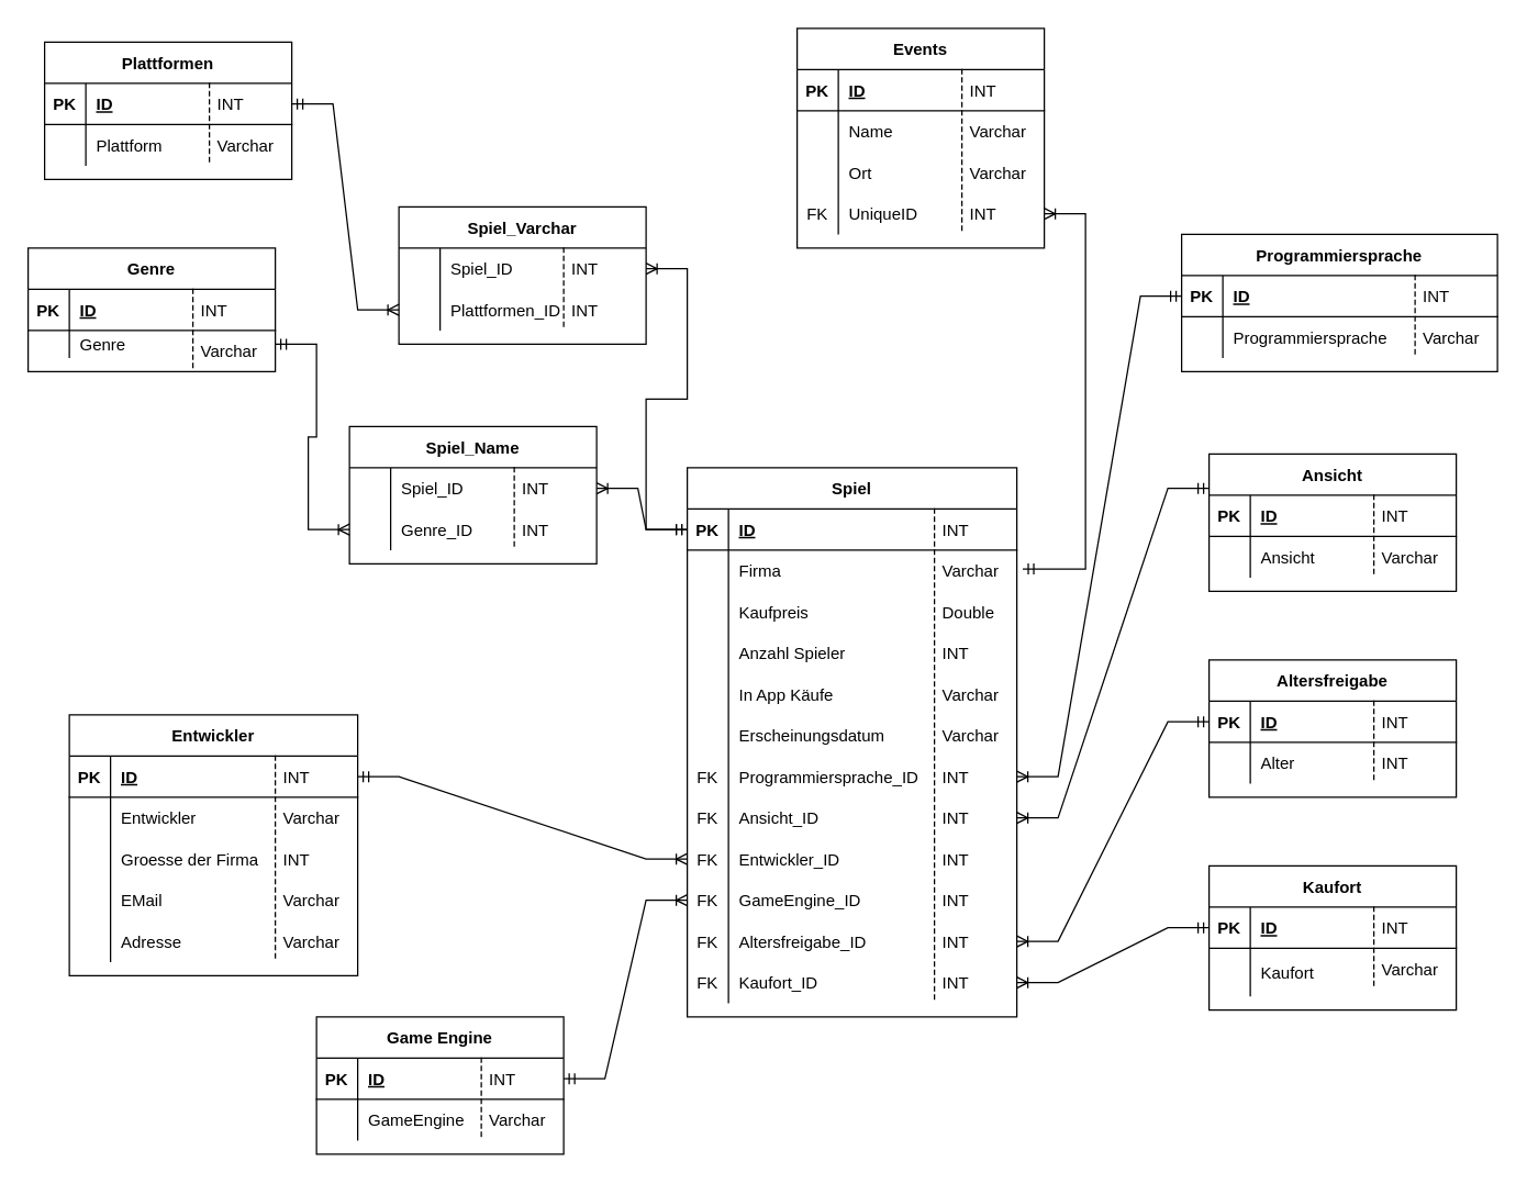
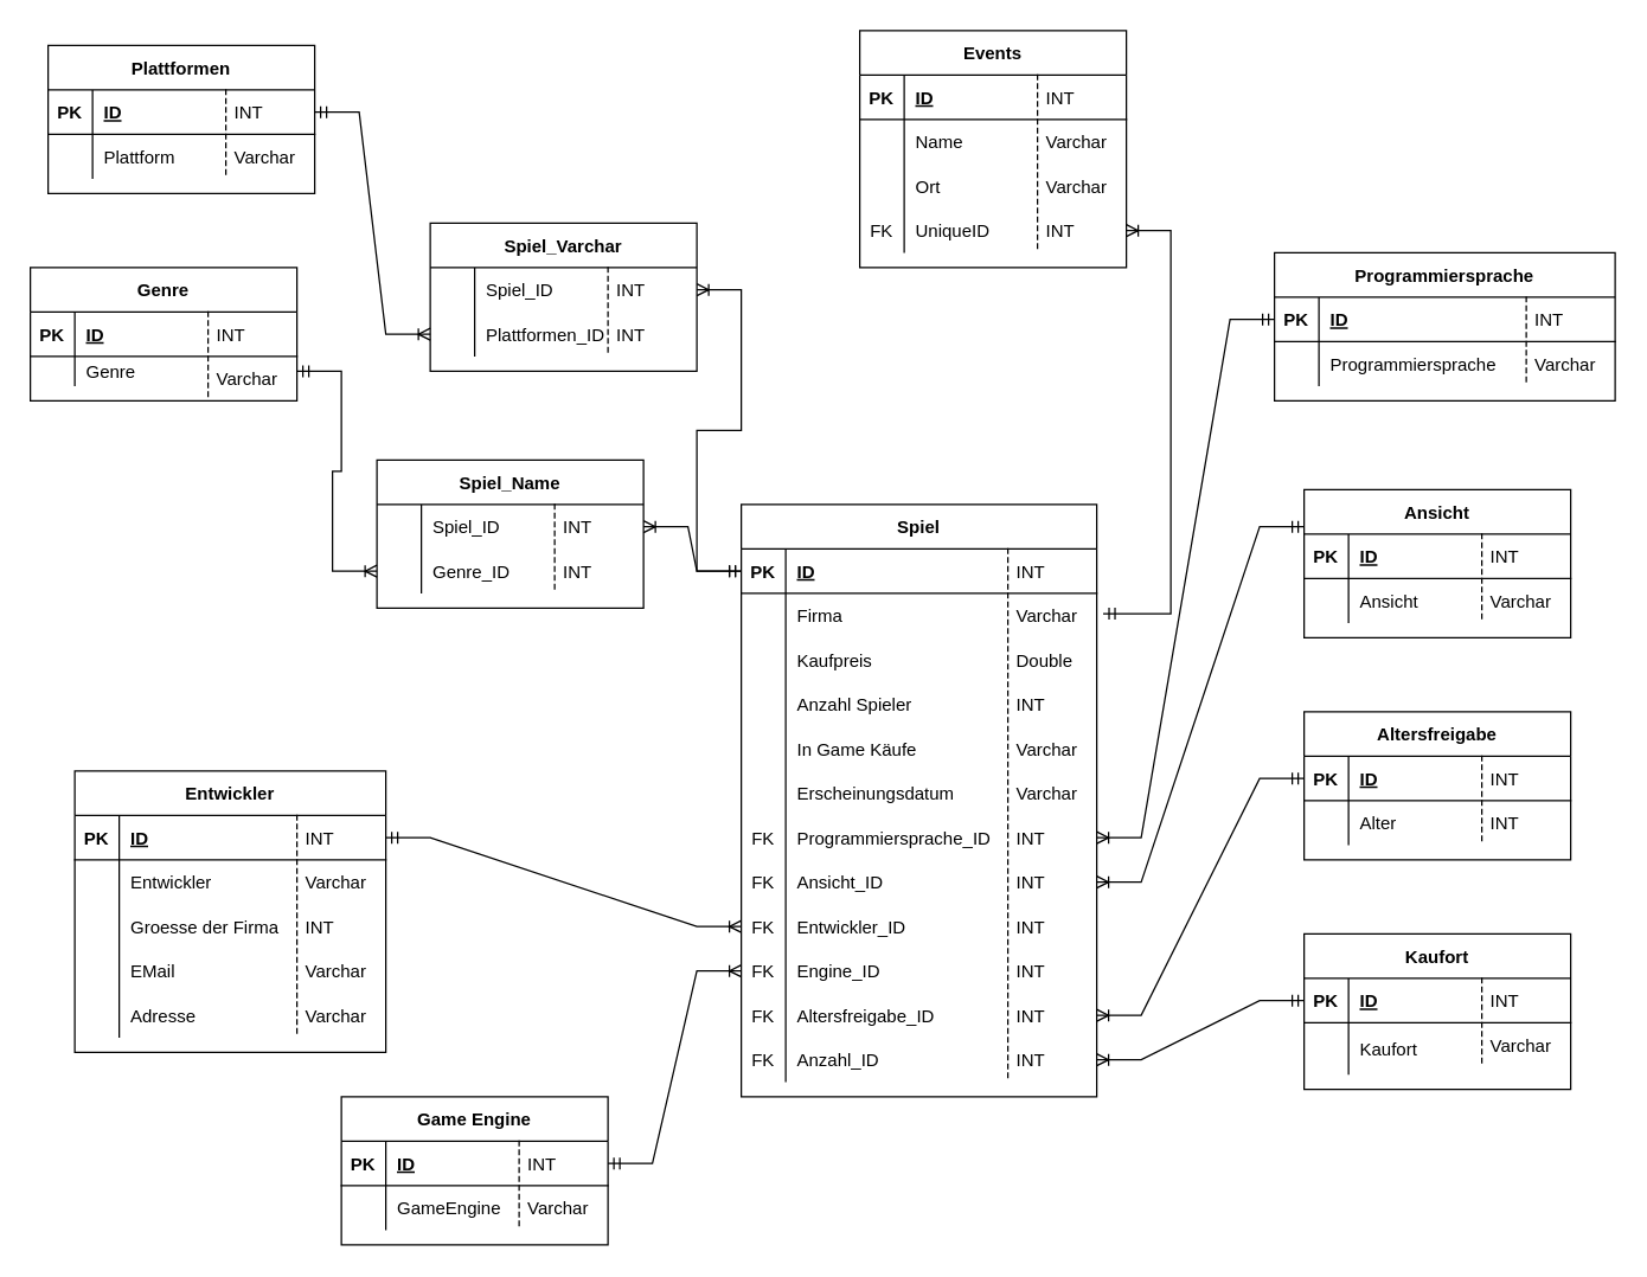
- <mxCell id="109" value="In App Käufe" style="shape=partialRectangle;connectable=0;fillColor=none;top=0;left=0;bottom=0;right=0;align=left;spacingLeft=6;overflow=hidden;" parent="107" vertex="1"><mxGeometry x="30" width="210" height="30" as="geometry"><mxRectangle width="210" height="30" as="alternateBounds" /></mxGeometry></mxCell>
+ <mxCell id="109" value="In Game Käufe" style="shape=partialRectangle;connectable=0;fillColor=none;top=0;left=0;bottom=0;right=0;align=left;spacingLeft=6;overflow=hidden;" parent="107" vertex="1"><mxGeometry x="30" width="210" height="30" as="geometry"><mxRectangle width="210" height="30" as="alternateBounds" /></mxGeometry></mxCell>
- <mxCell id="124" value="GameEngine_ID" style="shape=partialRectangle;connectable=0;fillColor=none;top=0;left=0;bottom=0;right=0;align=left;spacingLeft=6;fontStyle=0;overflow=hidden;" parent="122" vertex="1"><mxGeometry x="30" width="210" height="30" as="geometry"><mxRectangle width="210" height="30" as="alternateBounds" /></mxGeometry></mxCell>
+ <mxCell id="124" value="Engine_ID" style="shape=partialRectangle;connectable=0;fillColor=none;top=0;left=0;bottom=0;right=0;align=left;spacingLeft=6;fontStyle=0;overflow=hidden;" parent="122" vertex="1"><mxGeometry x="30" width="210" height="30" as="geometry"><mxRectangle width="210" height="30" as="alternateBounds" /></mxGeometry></mxCell>
- <mxCell id="130" value="Kaufort_ID" style="shape=partialRectangle;connectable=0;fillColor=none;top=0;left=0;bottom=0;right=0;align=left;spacingLeft=6;fontStyle=0;overflow=hidden;" parent="128" vertex="1"><mxGeometry x="30" width="210" height="30" as="geometry"><mxRectangle width="210" height="30" as="alternateBounds" /></mxGeometry></mxCell>
+ <mxCell id="130" value="Anzahl_ID" style="shape=partialRectangle;connectable=0;fillColor=none;top=0;left=0;bottom=0;right=0;align=left;spacingLeft=6;fontStyle=0;overflow=hidden;" parent="128" vertex="1"><mxGeometry x="30" width="210" height="30" as="geometry"><mxRectangle width="210" height="30" as="alternateBounds" /></mxGeometry></mxCell>
